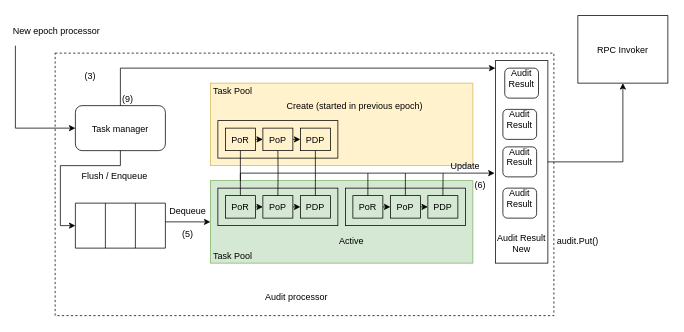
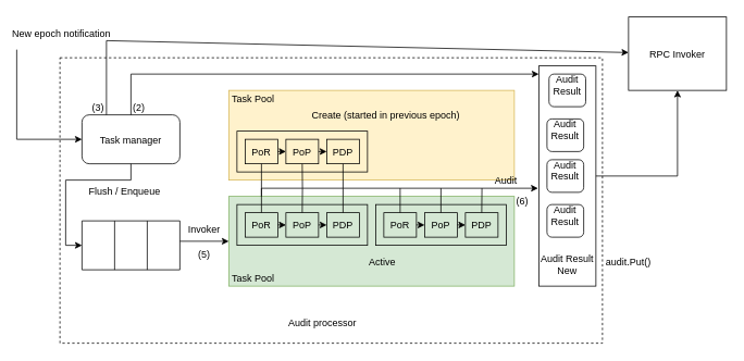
- <mxCell id="4" value="New epoch processor" style="text;strokeColor=none;fillColor=none;align=center;verticalAlign=middle;rounded=0;" parent="1" vertex="1"><mxGeometry x="30" y="30" width="90" height="20" as="geometry" /></mxCell>
+ <mxCell id="4" value="New epoch notification" style="text;strokeColor=none;fillColor=none;align=center;verticalAlign=middle;rounded=0;" parent="1" vertex="1"><mxGeometry x="30" y="30" width="90" height="20" as="geometry" /></mxCell>
+ <mxCell id="57" value="" style="endArrow=classic;exitX=0.25;exitY=0;exitDx=0;exitDy=0;rounded=0;" parent="1" source="7" target="58" edge="1"><mxGeometry width="50" height="50" relative="1" as="geometry"><mxPoint x="380" y="310" as="sourcePoint" /><mxPoint x="180" y="40" as="targetPoint" /><Array as="points"><mxPoint x="130" y="49" /></Array></mxGeometry></mxCell>
- <mxCell id="60" value="(3)" style="text;strokeColor=none;fillColor=none;align=center;verticalAlign=middle;rounded=0;" parent="1" vertex="1"><mxGeometry x="100" y="90" width="40" height="20" as="geometry" /></mxCell>
+ <mxCell id="60" value="(3)" style="text;strokeColor=none;fillColor=none;align=center;verticalAlign=middle;rounded=0;" parent="1" vertex="1"><mxGeometry x="100" y="120" width="40" height="20" as="geometry" /></mxCell>
- <mxCell id="59" value="(9)" style="text;strokeColor=none;fillColor=none;align=center;verticalAlign=middle;rounded=0;" parent="1" vertex="1"><mxGeometry x="150" y="120" width="40" height="20" as="geometry" /></mxCell>
+ <mxCell id="59" value="(2)" style="text;strokeColor=none;fillColor=none;align=center;verticalAlign=middle;rounded=0;" parent="1" vertex="1"><mxGeometry x="150" y="120" width="40" height="20" as="geometry" /></mxCell>
- <mxCell id="45" value="Update" style="text;strokeColor=none;fillColor=none;align=center;verticalAlign=middle;rounded=0;" parent="1" vertex="1"><mxGeometry x="600" y="210" width="40" height="20" as="geometry" /></mxCell>
+ <mxCell id="45" value="Audit" style="text;strokeColor=none;fillColor=none;align=center;verticalAlign=middle;rounded=0;" parent="1" vertex="1"><mxGeometry x="600" y="210" width="40" height="20" as="geometry" /></mxCell>
- <mxCell id="56" value="Dequeue" style="text;strokeColor=none;fillColor=none;align=center;verticalAlign=middle;rounded=0;" parent="1" vertex="1"><mxGeometry x="230" y="270" width="40" height="20" as="geometry" /></mxCell>
+ <mxCell id="56" value="Invoker" style="text;strokeColor=none;fillColor=none;align=center;verticalAlign=middle;rounded=0;" parent="1" vertex="1"><mxGeometry x="230" y="270" width="40" height="20" as="geometry" /></mxCell>
